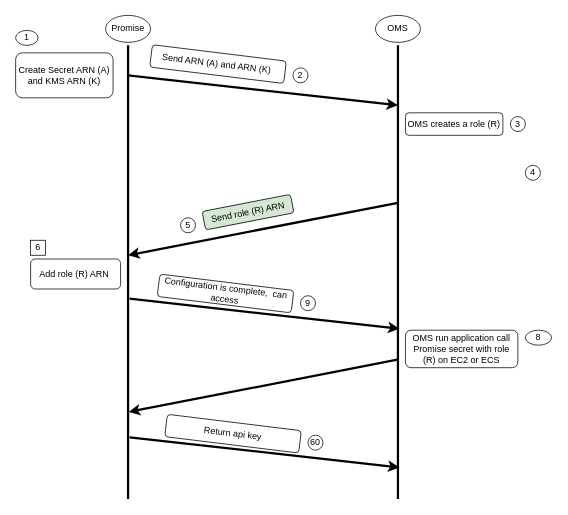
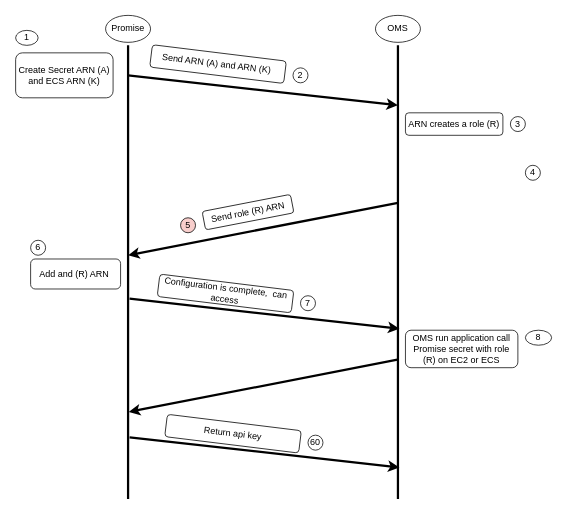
- <mxCell id="11" value="Create Secret ARN (A) &lt;br&gt;and KMS ARN (K)" style="rounded=1;whiteSpace=wrap;html=1;" vertex="1" parent="1"><mxGeometry x="20" y="70" width="130" height="60" as="geometry" /></mxCell>
+ <mxCell id="11" value="Create Secret ARN (A) &lt;br&gt;and ECS ARN (K)" style="rounded=1;whiteSpace=wrap;html=1;" vertex="1" parent="1"><mxGeometry x="20" y="70" width="130" height="60" as="geometry" /></mxCell>
- <mxCell id="4" value="OMS creates a role (R)" style="rounded=1;whiteSpace=wrap;html=1;" vertex="1" parent="1"><mxGeometry x="540" y="150" width="130" height="30" as="geometry" /></mxCell>
+ <mxCell id="4" value="ARN creates a role (R)" style="rounded=1;whiteSpace=wrap;html=1;" vertex="1" parent="1"><mxGeometry x="540" y="150" width="130" height="30" as="geometry" /></mxCell>
- <mxCell id="5" value="Send role (R) ARN" style="rounded=1;whiteSpace=wrap;html=1;rotation=-11;fillColor=#d5e8d4;" vertex="1" parent="1"><mxGeometry x="270" y="270" width="120" height="25" as="geometry" /></mxCell>
+ <mxCell id="5" value="Send role (R) ARN" style="rounded=1;whiteSpace=wrap;html=1;rotation=-11;" vertex="1" parent="1"><mxGeometry x="270" y="270" width="120" height="25" as="geometry" /></mxCell>
- <mxCell id="23" value="5" style="ellipse;whiteSpace=wrap;html=1;aspect=fixed;" vertex="1" parent="1"><mxGeometry x="240" y="290" width="20" height="20" as="geometry" /></mxCell>
+ <mxCell id="23" value="5" style="ellipse;whiteSpace=wrap;html=1;aspect=fixed;fillColor=#f8cecc;" vertex="1" parent="1"><mxGeometry x="240" y="290" width="20" height="20" as="geometry" /></mxCell>
- <mxCell id="24" value="6" style="whiteSpace=wrap;html=1;aspect=fixed;rounded=0;" vertex="1" parent="1"><mxGeometry x="40" y="320" width="20" height="20" as="geometry" /></mxCell>
+ <mxCell id="24" value="6" style="ellipse;whiteSpace=wrap;html=1;aspect=fixed;" vertex="1" parent="1"><mxGeometry x="40" y="320" width="20" height="20" as="geometry" /></mxCell>
- <mxCell id="6" value="Add role (R) ARN&amp;nbsp;" style="rounded=1;whiteSpace=wrap;html=1;" vertex="1" parent="1"><mxGeometry x="40" y="345" width="120" height="40" as="geometry" /></mxCell>
+ <mxCell id="6" value="Add and (R) ARN&amp;nbsp;" style="rounded=1;whiteSpace=wrap;html=1;" vertex="1" parent="1"><mxGeometry x="40" y="345" width="120" height="40" as="geometry" /></mxCell>
- <mxCell id="25" value="9" style="ellipse;whiteSpace=wrap;html=1;aspect=fixed;" vertex="1" parent="1"><mxGeometry x="400" y="394" width="20" height="20" as="geometry" /></mxCell>
+ <mxCell id="25" value="7" style="ellipse;whiteSpace=wrap;html=1;aspect=fixed;" vertex="1" parent="1"><mxGeometry x="400" y="394" width="20" height="20" as="geometry" /></mxCell>
